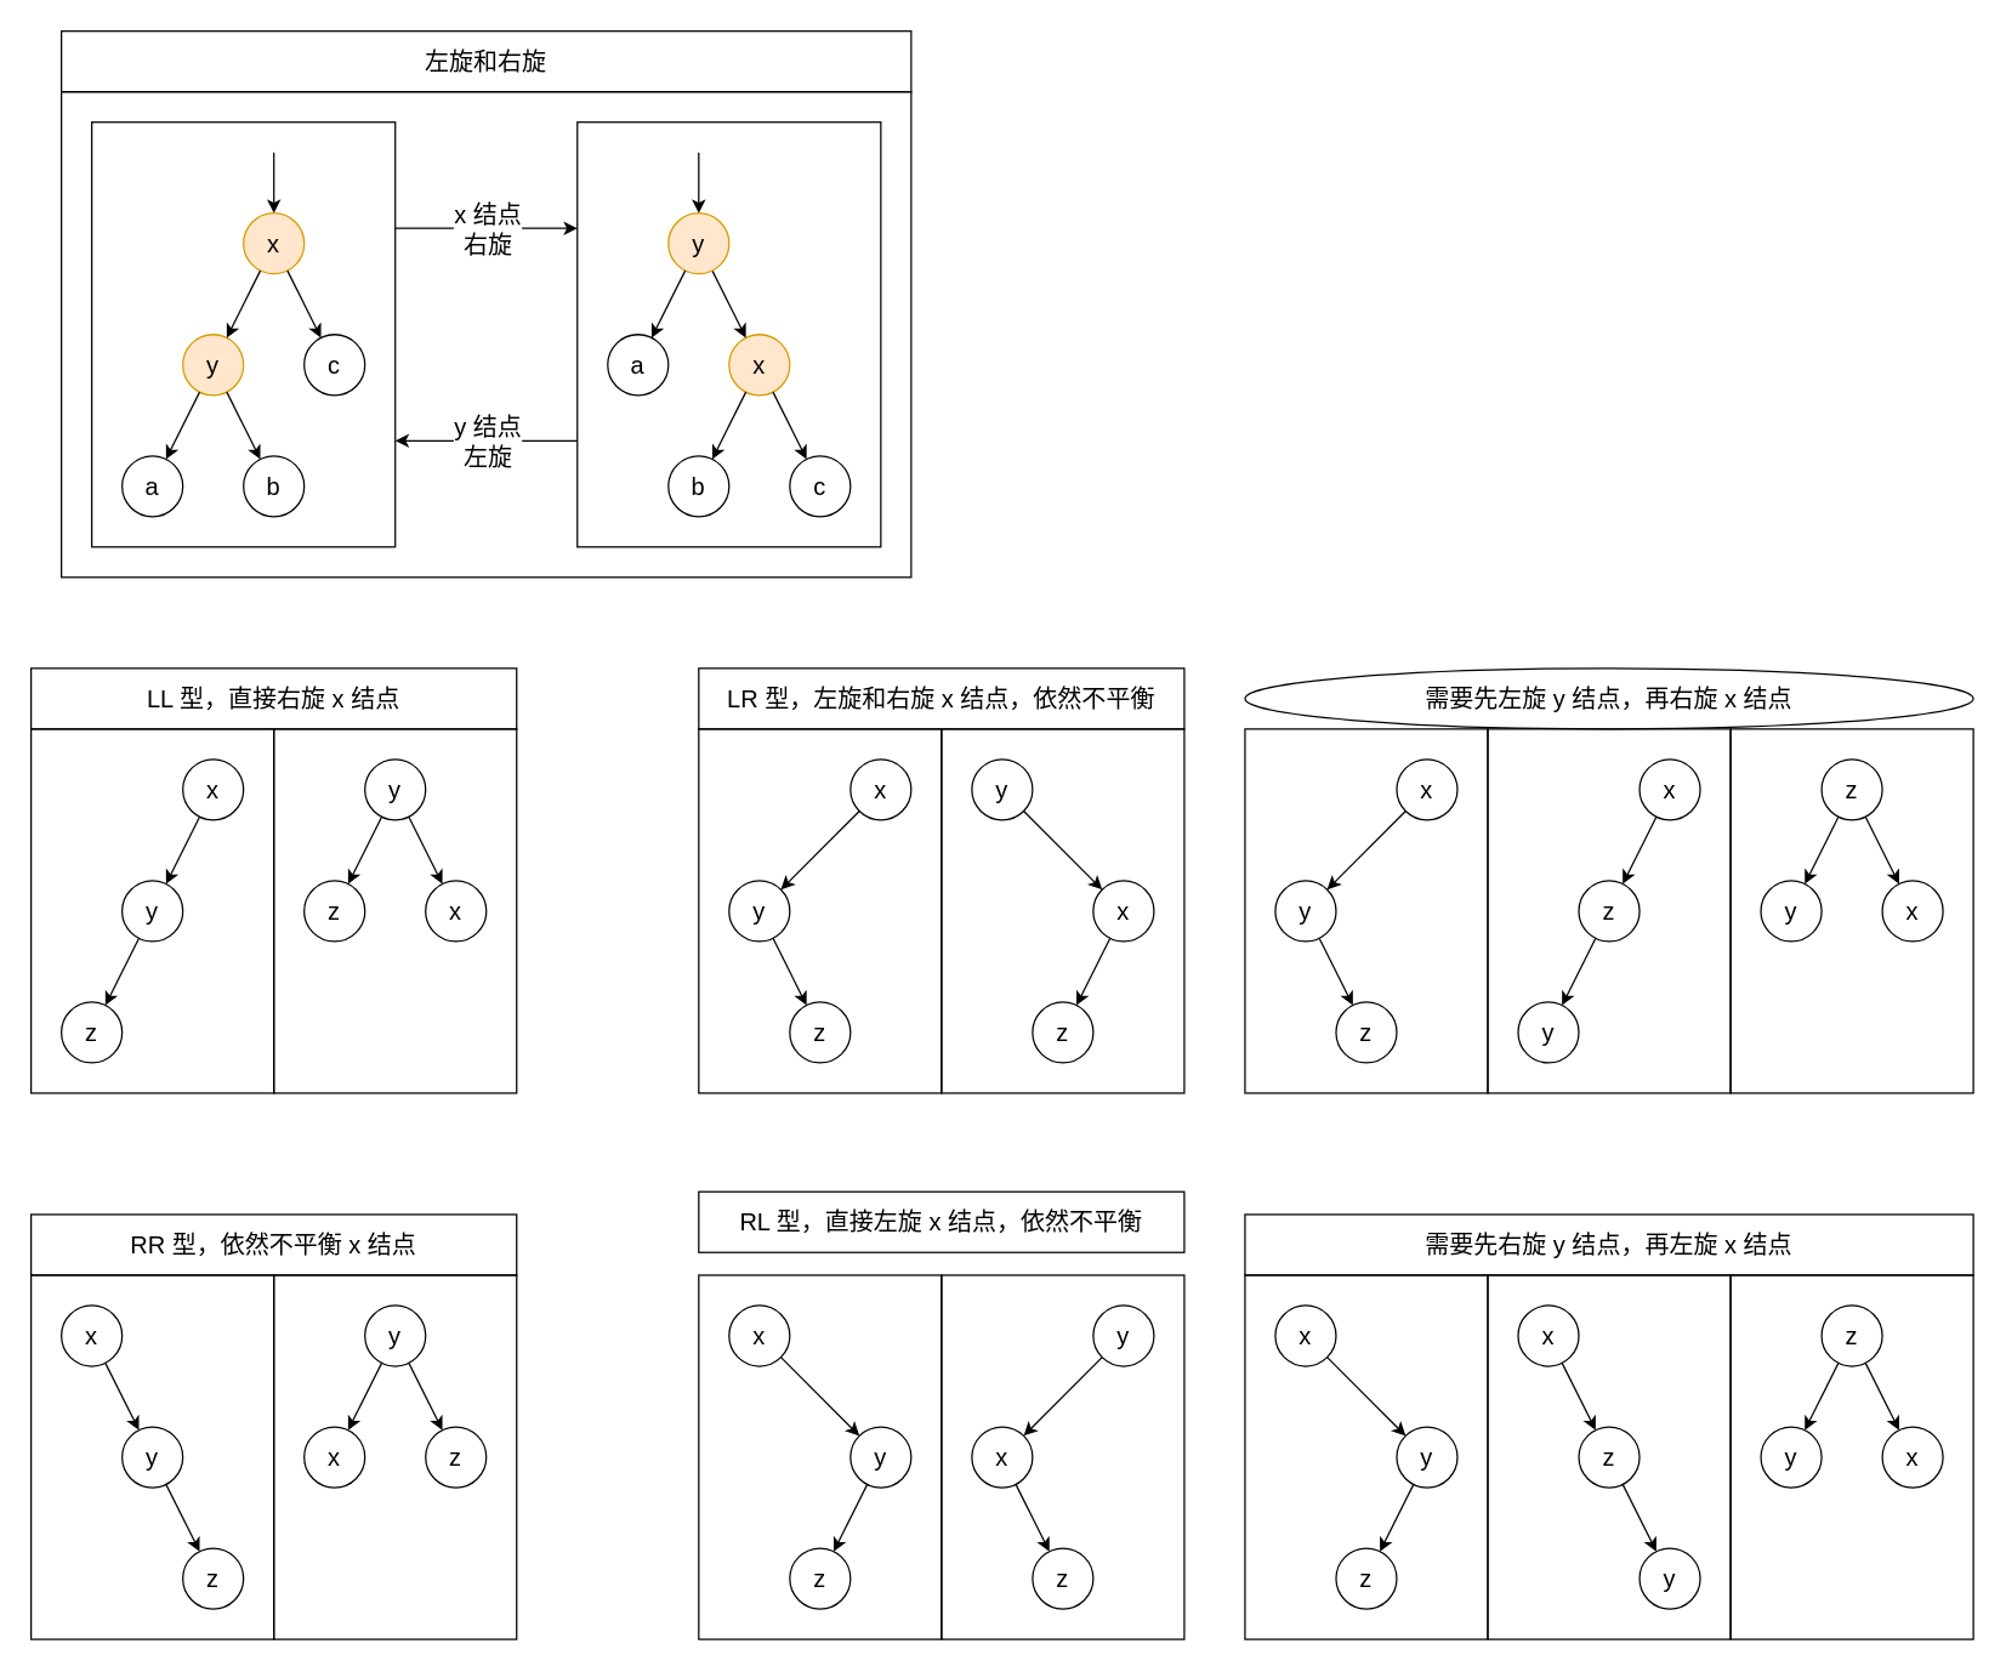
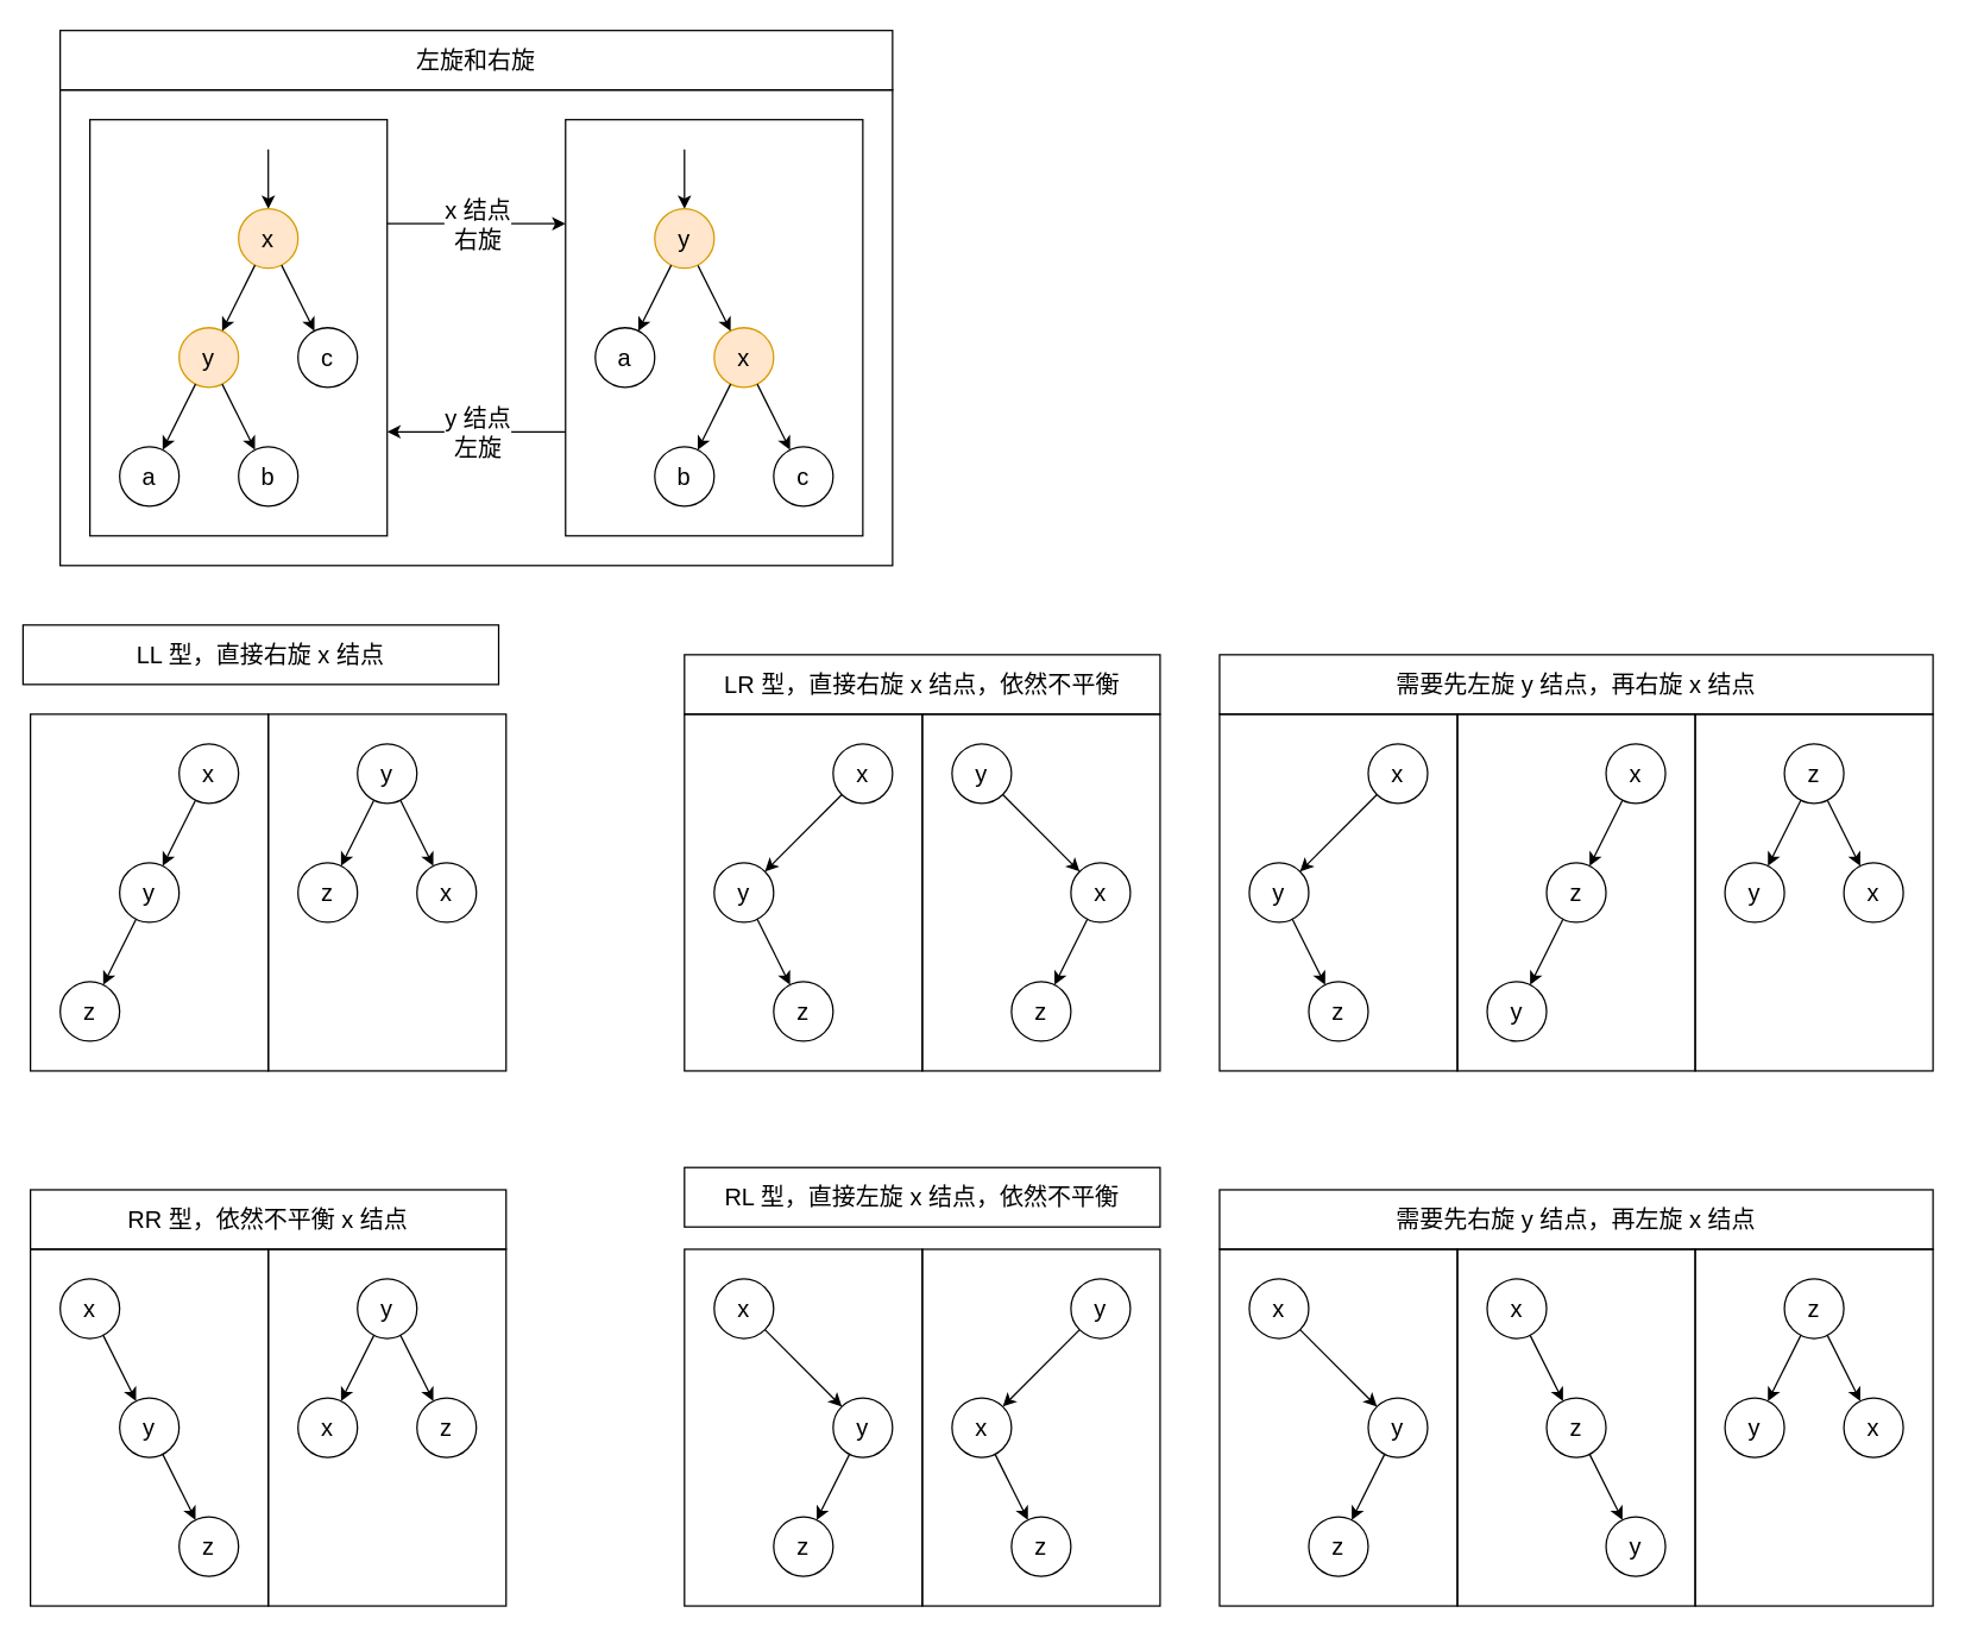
- <mxCell id="43" value="LL 型，直接右旋 x 结点" style="rounded=0;whiteSpace=wrap;html=1;fontSize=16;fillColor=none;container=0;" parent="1" vertex="1"><mxGeometry x="20" y="440" width="320" height="40" as="geometry" /></mxCell>
+ <mxCell id="43" value="LL 型，直接右旋 x 结点" style="rounded=0;whiteSpace=wrap;html=1;fontSize=16;fillColor=none;container=0;" parent="1" vertex="1"><mxGeometry x="15" y="420" width="320" height="40" as="geometry" /></mxCell>
- <mxCell id="56" value="LR 型，左旋和右旋 x 结点，依然不平衡" style="rounded=0;whiteSpace=wrap;html=1;fontSize=16;fillColor=none;container=0;" parent="1" vertex="1"><mxGeometry x="460" y="440" width="320" height="40" as="geometry" /></mxCell>
+ <mxCell id="56" value="LR 型，直接右旋 x 结点，依然不平衡" style="rounded=0;whiteSpace=wrap;html=1;fontSize=16;fillColor=none;container=0;" parent="1" vertex="1"><mxGeometry x="460" y="440" width="320" height="40" as="geometry" /></mxCell>
- <mxCell id="69" value="需要先左旋 y 结点，再右旋 x 结点" style="ellipse;whiteSpace=wrap;html=1;fontSize=16;fillColor=none;" parent="1" vertex="1"><mxGeometry x="820" y="440" width="480" height="40" as="geometry" /></mxCell>
+ <mxCell id="69" value="需要先左旋 y 结点，再右旋 x 结点" style="rounded=0;whiteSpace=wrap;html=1;fontSize=16;fillColor=none;" parent="1" vertex="1"><mxGeometry x="820" y="440" width="480" height="40" as="geometry" /></mxCell>
